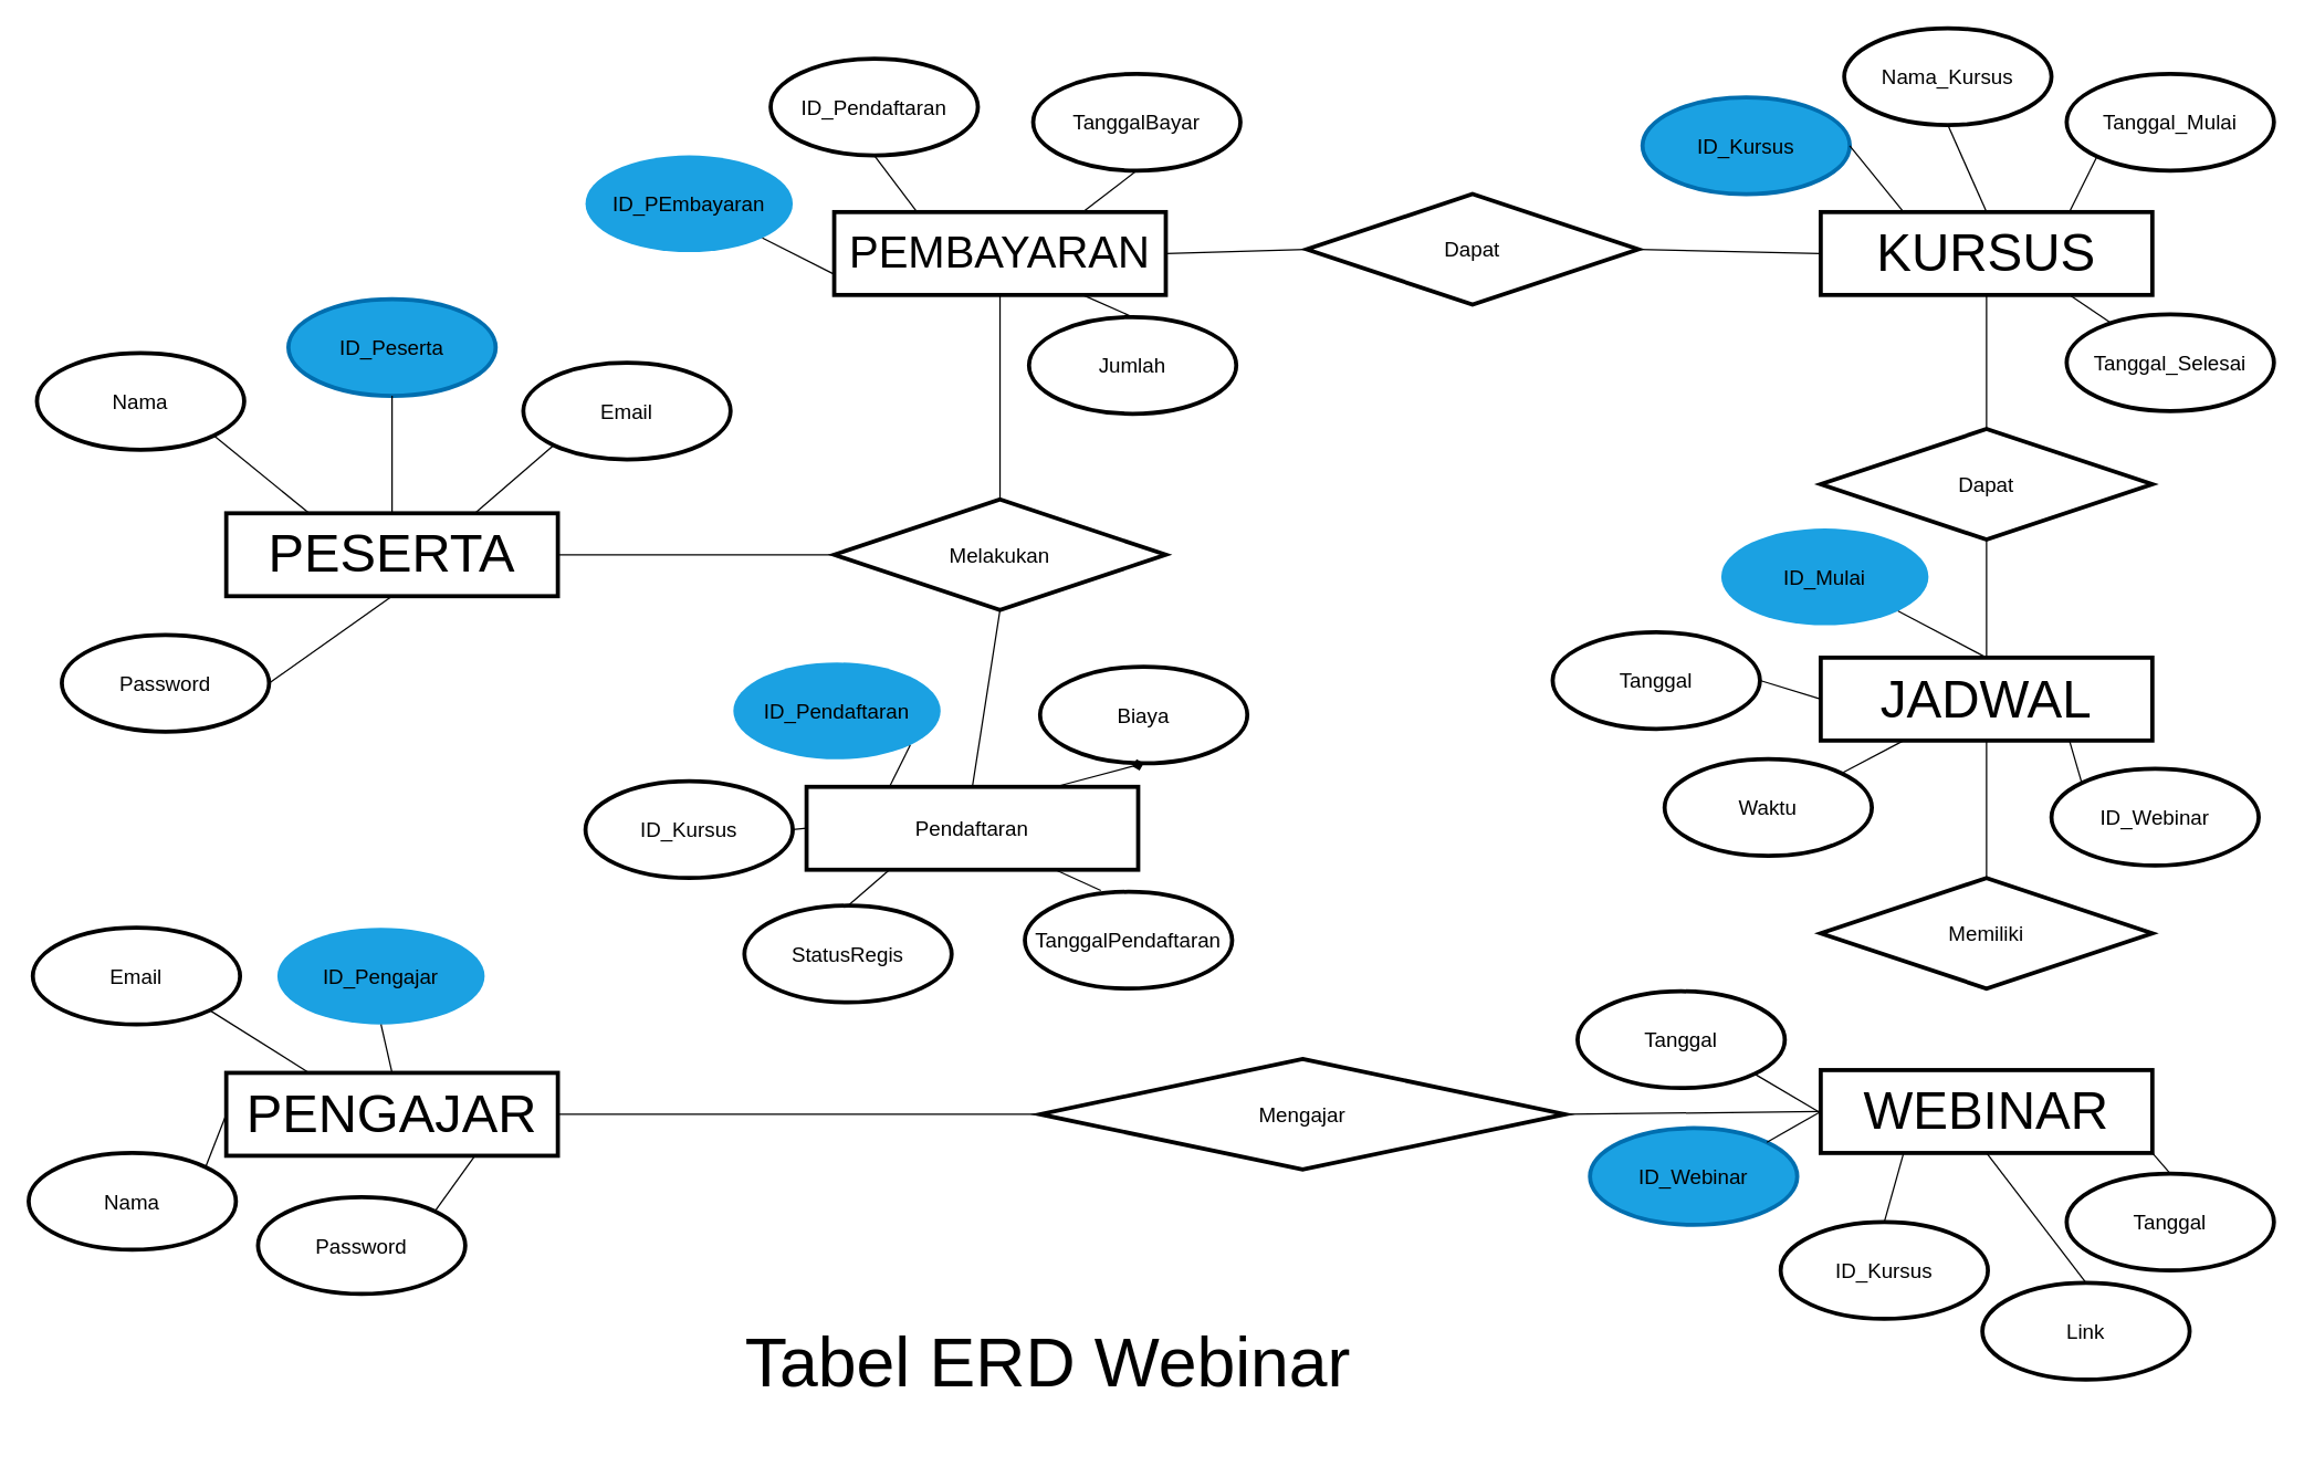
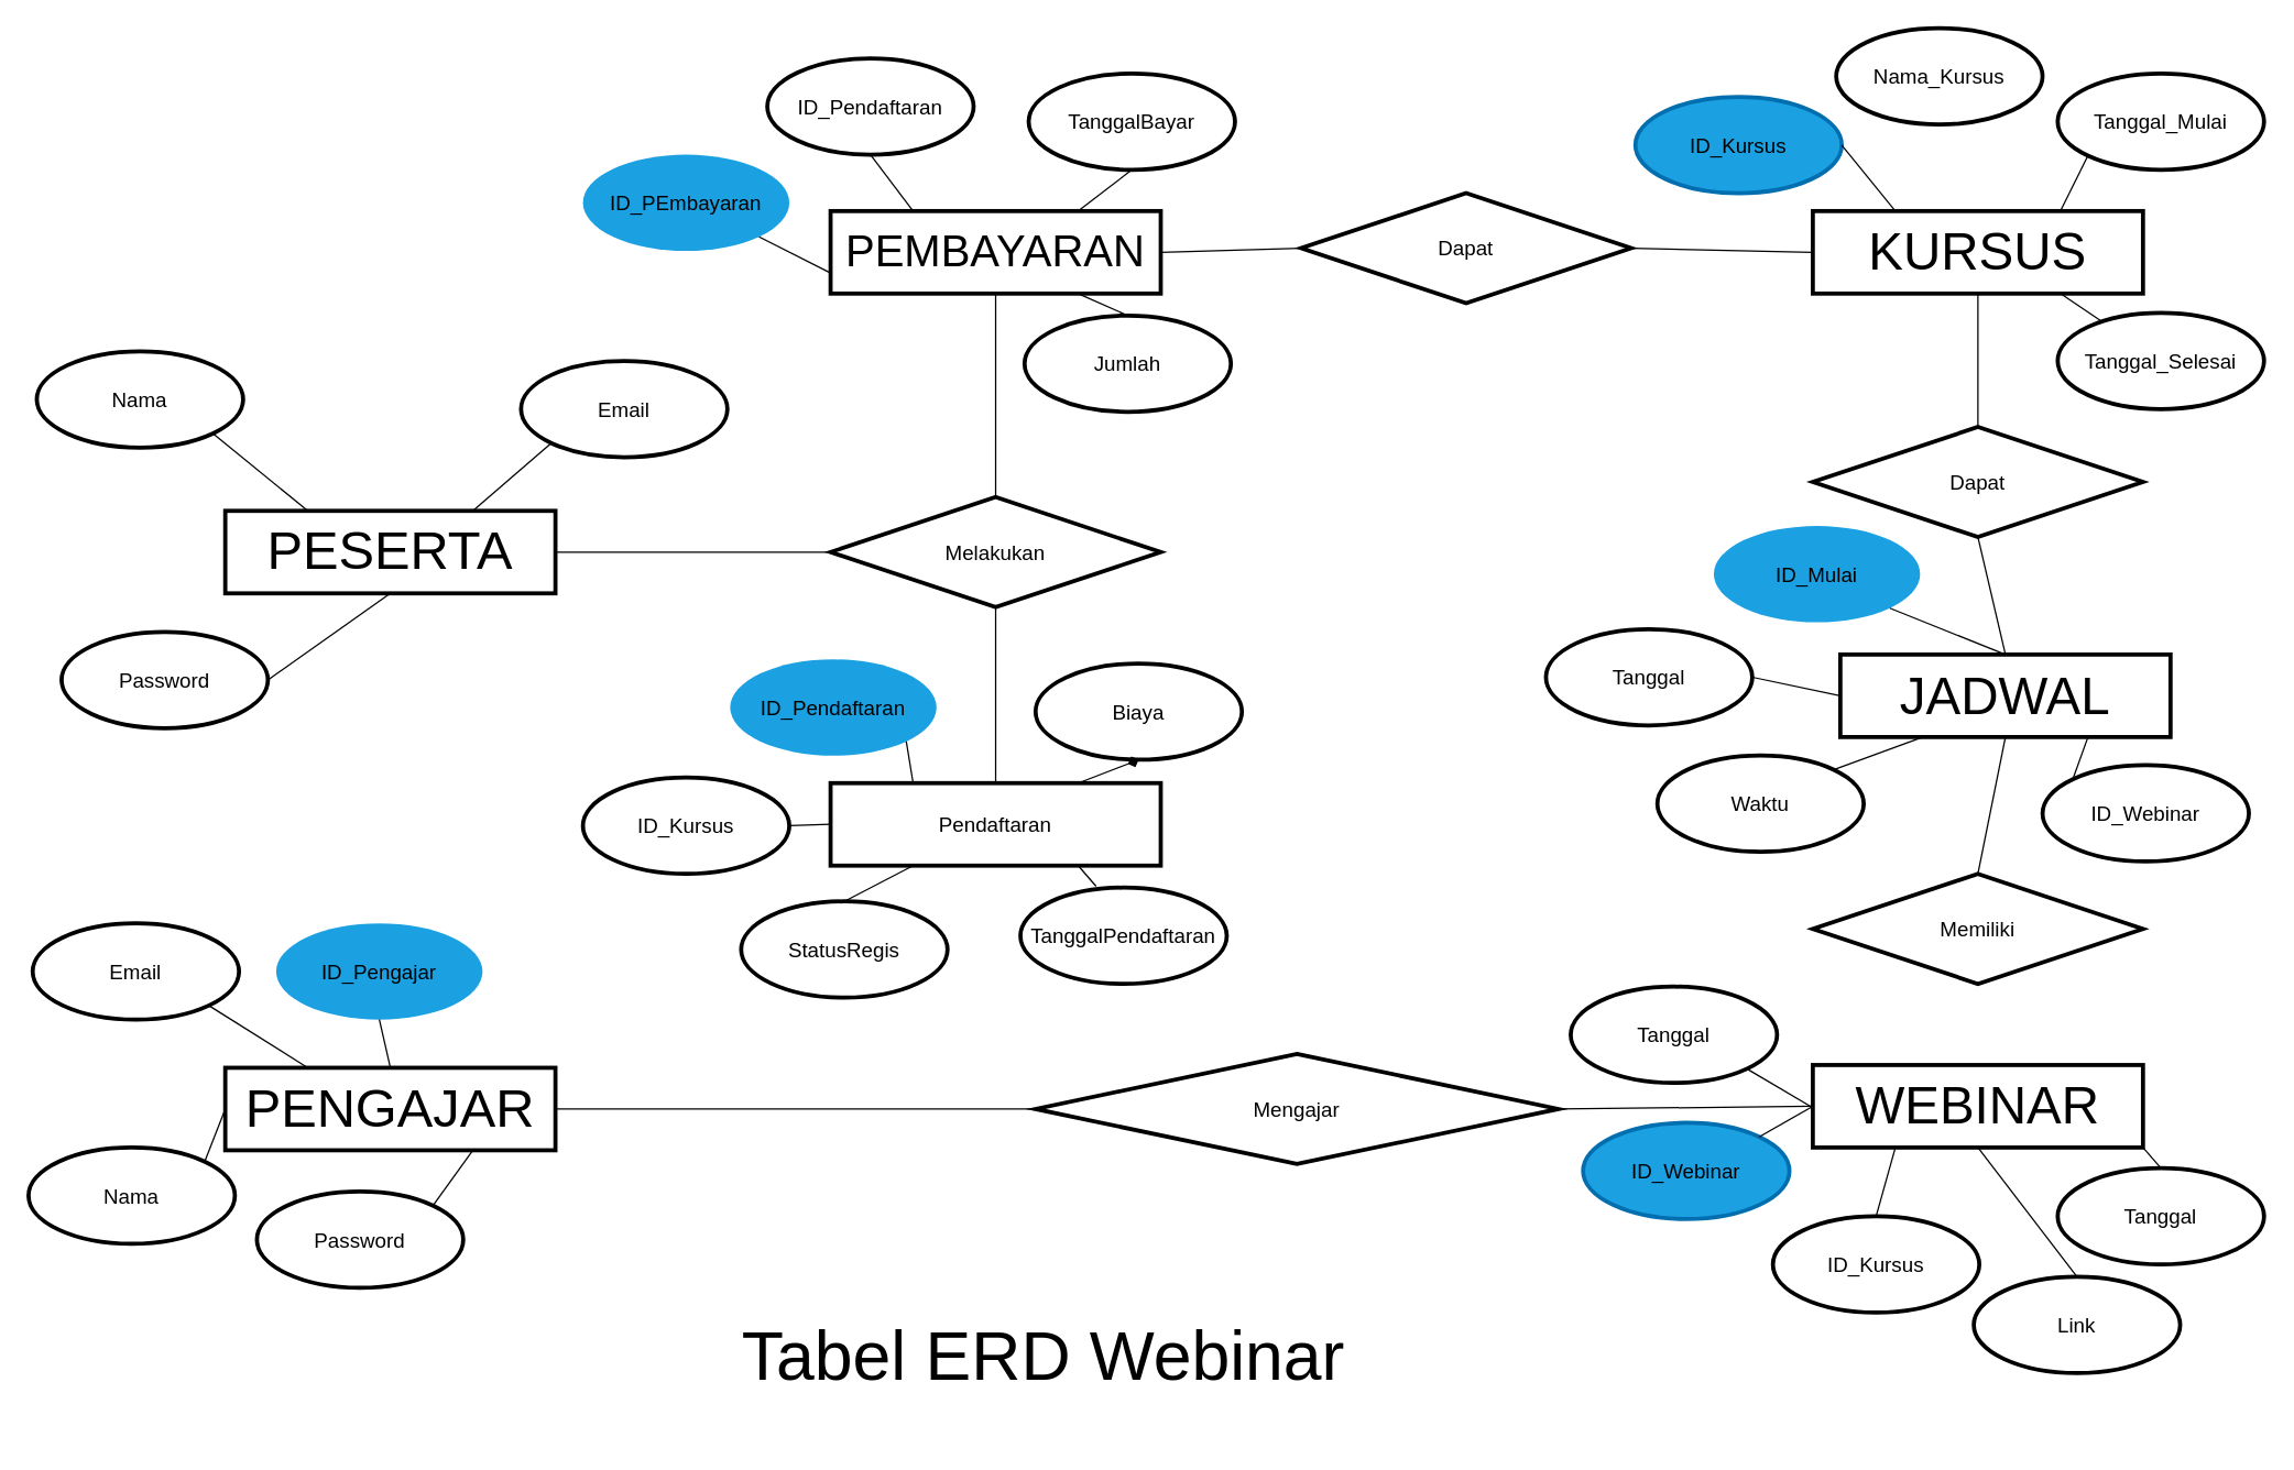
- <mxCell id="80" value="" style="endArrow=none;html=1;strokeColor=#000000;fontSize=15;fontColor=none;entryX=0.5;entryY=1;entryDx=0;entryDy=0;exitX=0.5;exitY=0;exitDx=0;exitDy=0;" edge="1" parent="1" source="10" target="77"><mxGeometry width="50" height="50" relative="1" as="geometry"><mxPoint x="1366" y="150" as="sourcePoint" /><mxPoint x="1416" y="100" as="targetPoint" /></mxGeometry></mxCell>
- <mxCell id="4" value="&lt;font color=&quot;#000000&quot; style=&quot;font-size: 15px;&quot;&gt;ID_Peserta&lt;/font&gt;" style="ellipse;whiteSpace=wrap;html=1;strokeColor=#006EAF;strokeWidth=3;fillColor=#1ba1e2;fontColor=#ffffff;fillStyle=auto;fontSize=15;" vertex="1" parent="1"><mxGeometry x="208" y="216" width="150" height="70" as="geometry" /></mxCell>
- <mxCell id="44" value="" style="endArrow=none;html=1;strokeColor=#000000;fontSize=15;fontColor=#000000;entryX=0.5;entryY=1;entryDx=0;entryDy=0;exitX=0.5;exitY=0;exitDx=0;exitDy=0;" edge="1" parent="1" source="2" target="4"><mxGeometry width="50" height="50" relative="1" as="geometry"><mxPoint x="328" y="483" as="sourcePoint" /><mxPoint x="378" y="433" as="targetPoint" /></mxGeometry></mxCell>
- <mxCell id="52" value="&lt;font color=&quot;#000000&quot;&gt;&lt;span style=&quot;font-size: 38px;&quot;&gt;JADWAL&lt;/span&gt;&lt;/font&gt;" style="rounded=0;whiteSpace=wrap;html=1;strokeColor=#000000;fillColor=none;strokeWidth=3;" vertex="1" parent="1"><mxGeometry x="1317" y="475.5" width="240" height="60" as="geometry" /></mxCell>
+ <mxCell id="52" value="&lt;font color=&quot;#000000&quot;&gt;&lt;span style=&quot;font-size: 38px;&quot;&gt;JADWAL&lt;/span&gt;&lt;/font&gt;" style="rounded=0;whiteSpace=wrap;html=1;strokeColor=#000000;fillColor=none;strokeWidth=3;" vertex="1" parent="1"><mxGeometry x="1337" y="475.5" width="240" height="60" as="geometry" /></mxCell>
- <mxCell id="8" value="&lt;font style=&quot;font-size: 15px;&quot; color=&quot;#000000&quot;&gt;Pendaftaran&lt;/font&gt;" style="rounded=0;whiteSpace=wrap;html=1;strokeColor=#000000;fillColor=none;strokeWidth=3;fontSize=15;" vertex="1" parent="1"><mxGeometry x="583" y="569" width="240" height="60" as="geometry" /></mxCell>
+ <mxCell id="8" value="&lt;font style=&quot;font-size: 15px;&quot; color=&quot;#000000&quot;&gt;Pendaftaran&lt;/font&gt;" style="rounded=0;whiteSpace=wrap;html=1;strokeColor=#000000;fillColor=none;strokeWidth=3;fontSize=15;" vertex="1" parent="1"><mxGeometry x="603" y="569" width="240" height="60" as="geometry" /></mxCell>
